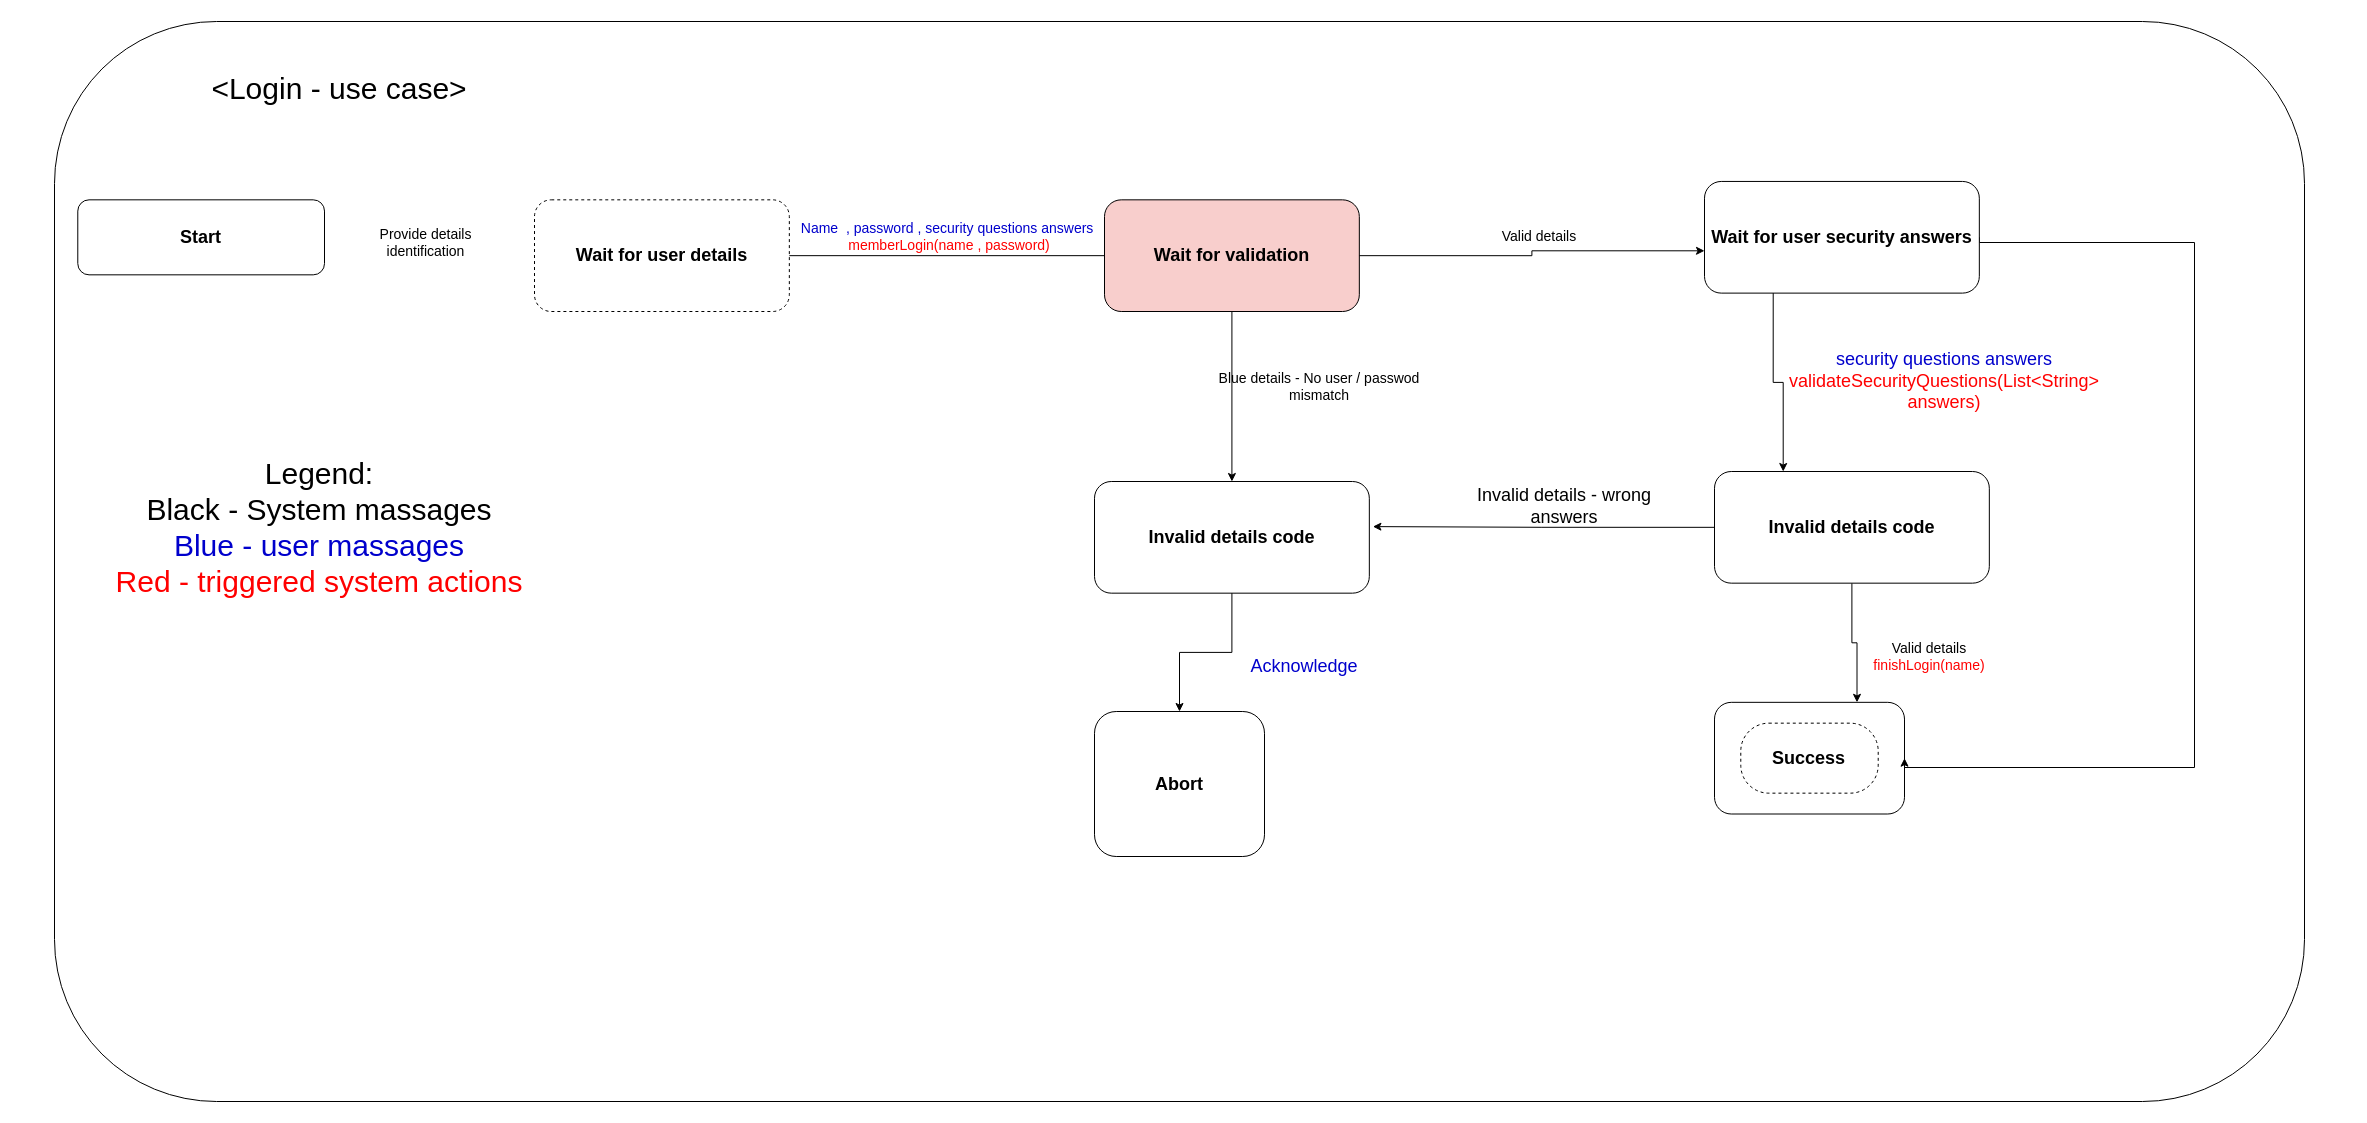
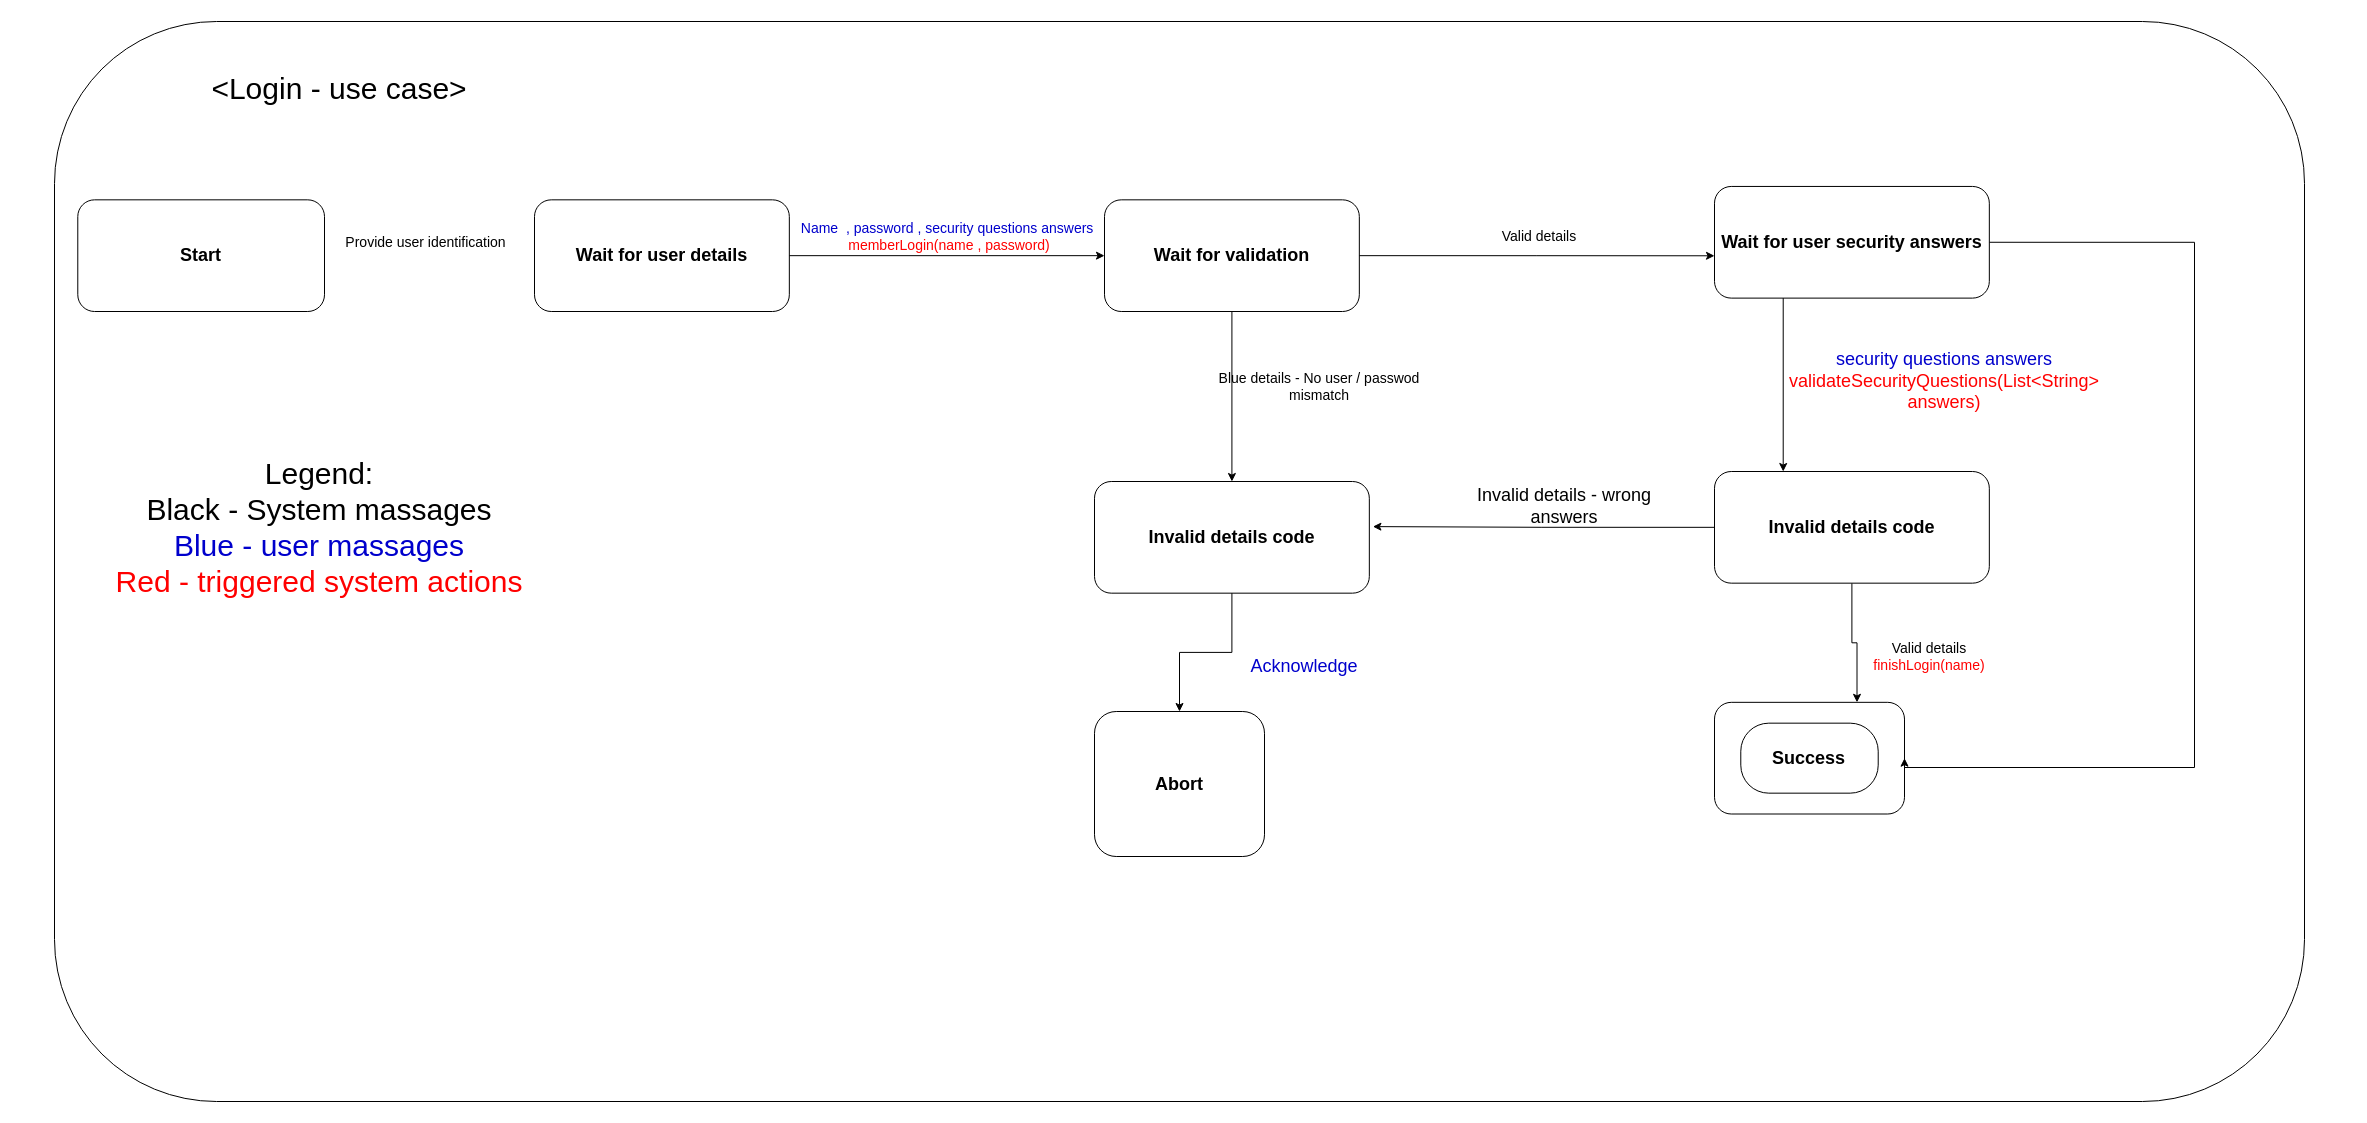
- <mxCell id="7" value="&lt;b&gt;&lt;font style=&quot;font-size: 18px&quot;&gt;Start&lt;/font&gt;&lt;/b&gt;" style="rounded=1;whiteSpace=wrap;html=1;" vertex="1" parent="4"><mxGeometry x="56.415" y="178.339" width="246.71" height="75" as="geometry" /></mxCell>
+ <mxCell id="7" value="&lt;b&gt;&lt;font style=&quot;font-size: 18px&quot;&gt;Start&lt;/font&gt;&lt;/b&gt;" style="rounded=1;whiteSpace=wrap;html=1;" vertex="1" parent="4"><mxGeometry x="56.415" y="178.339" width="246.71" height="111.67" as="geometry" /></mxCell>
- <mxCell id="28" value="&lt;b&gt;&lt;font style=&quot;font-size: 18px&quot;&gt;Wait for user security answers&lt;/font&gt;&lt;/b&gt;" style="rounded=1;whiteSpace=wrap;html=1;" vertex="1" parent="4"><mxGeometry x="1683.125" y="159.959" width="274.84" height="111.67" as="geometry" /></mxCell>
+ <mxCell id="28" value="&lt;b&gt;&lt;font style=&quot;font-size: 18px&quot;&gt;Wait for user security answers&lt;/font&gt;&lt;/b&gt;" style="rounded=1;whiteSpace=wrap;html=1;" vertex="1" parent="4"><mxGeometry x="1693.125" y="164.959" width="274.84" height="111.67" as="geometry" /></mxCell>
- <mxCell id="9" value="&lt;font style=&quot;font-size: 14px&quot;&gt;Provide details identification&lt;/font&gt;" style="text;html=1;strokeColor=none;fillColor=none;align=center;verticalAlign=middle;whiteSpace=wrap;rounded=0;" vertex="1" parent="4"><mxGeometry x="323.125" y="195.319" width="162.87" height="50.95" as="geometry" /></mxCell>
+ <mxCell id="9" value="&lt;font style=&quot;font-size: 14px&quot;&gt;Provide user identification&lt;/font&gt;" style="text;html=1;strokeColor=none;fillColor=none;align=center;verticalAlign=middle;whiteSpace=wrap;rounded=0;" vertex="1" parent="4"><mxGeometry x="323.125" y="195.319" width="162.87" height="50.95" as="geometry" /></mxCell>
- <mxCell id="8" value="&lt;b&gt;&lt;font style=&quot;font-size: 18px&quot;&gt;Wait for user details&lt;/font&gt;&lt;/b&gt;" style="rounded=1;whiteSpace=wrap;html=1;dashed=1;" vertex="1" parent="4"><mxGeometry x="513.125" y="178.339" width="254.84" height="111.67" as="geometry" /></mxCell>
+ <mxCell id="8" value="&lt;b&gt;&lt;font style=&quot;font-size: 18px&quot;&gt;Wait for user details&lt;/font&gt;&lt;/b&gt;" style="rounded=1;whiteSpace=wrap;html=1;" vertex="1" parent="4"><mxGeometry x="513.125" y="178.339" width="254.84" height="111.67" as="geometry" /></mxCell>
- <mxCell id="11" style="edgeStyle=orthogonalEdgeStyle;rounded=0;orthogonalLoop=1;jettySize=auto;html=1;exitX=1;exitY=0.5;exitDx=0;exitDy=0;entryX=0;entryY=0.5;entryDx=0;entryDy=0;fontSize=14;endArrow=none;" edge="1" parent="4" source="8" target="10"><mxGeometry relative="1" as="geometry" /></mxCell>
+ <mxCell id="11" style="edgeStyle=orthogonalEdgeStyle;rounded=0;orthogonalLoop=1;jettySize=auto;html=1;exitX=1;exitY=0.5;exitDx=0;exitDy=0;entryX=0;entryY=0.5;entryDx=0;entryDy=0;fontSize=14;" edge="1" parent="4" source="8" target="10"><mxGeometry relative="1" as="geometry" /></mxCell>
- <mxCell id="10" value="&lt;b&gt;&lt;font style=&quot;font-size: 18px&quot;&gt;Wait for validation&lt;/font&gt;&lt;/b&gt;" style="rounded=1;whiteSpace=wrap;html=1;fillColor=#f8cecc;" vertex="1" parent="4"><mxGeometry x="1083.125" y="178.339" width="254.84" height="111.67" as="geometry" /></mxCell>
+ <mxCell id="10" value="&lt;b&gt;&lt;font style=&quot;font-size: 18px&quot;&gt;Wait for validation&lt;/font&gt;&lt;/b&gt;" style="rounded=1;whiteSpace=wrap;html=1;" vertex="1" parent="4"><mxGeometry x="1083.125" y="178.339" width="254.84" height="111.67" as="geometry" /></mxCell>
- <mxCell id="22" value="&lt;b style=&quot;color: rgb(0 , 0 , 0) ; font-size: 12px&quot;&gt;&lt;font style=&quot;font-size: 18px&quot;&gt;Success&lt;/font&gt;&lt;/b&gt;" style="rounded=1;whiteSpace=wrap;html=1;fontSize=18;fontColor=#FF0000;arcSize=40;dashed=1;" vertex="1" parent="20"><mxGeometry x="26.29" y="11.67" width="137.42" height="70" as="geometry" /></mxCell>
+ <mxCell id="22" value="&lt;b style=&quot;color: rgb(0 , 0 , 0) ; font-size: 12px&quot;&gt;&lt;font style=&quot;font-size: 18px&quot;&gt;Success&lt;/font&gt;&lt;/b&gt;" style="rounded=1;whiteSpace=wrap;html=1;fontSize=18;fontColor=#FF0000;arcSize=40;" vertex="1" parent="20"><mxGeometry x="26.29" y="11.67" width="137.42" height="70" as="geometry" /></mxCell>
